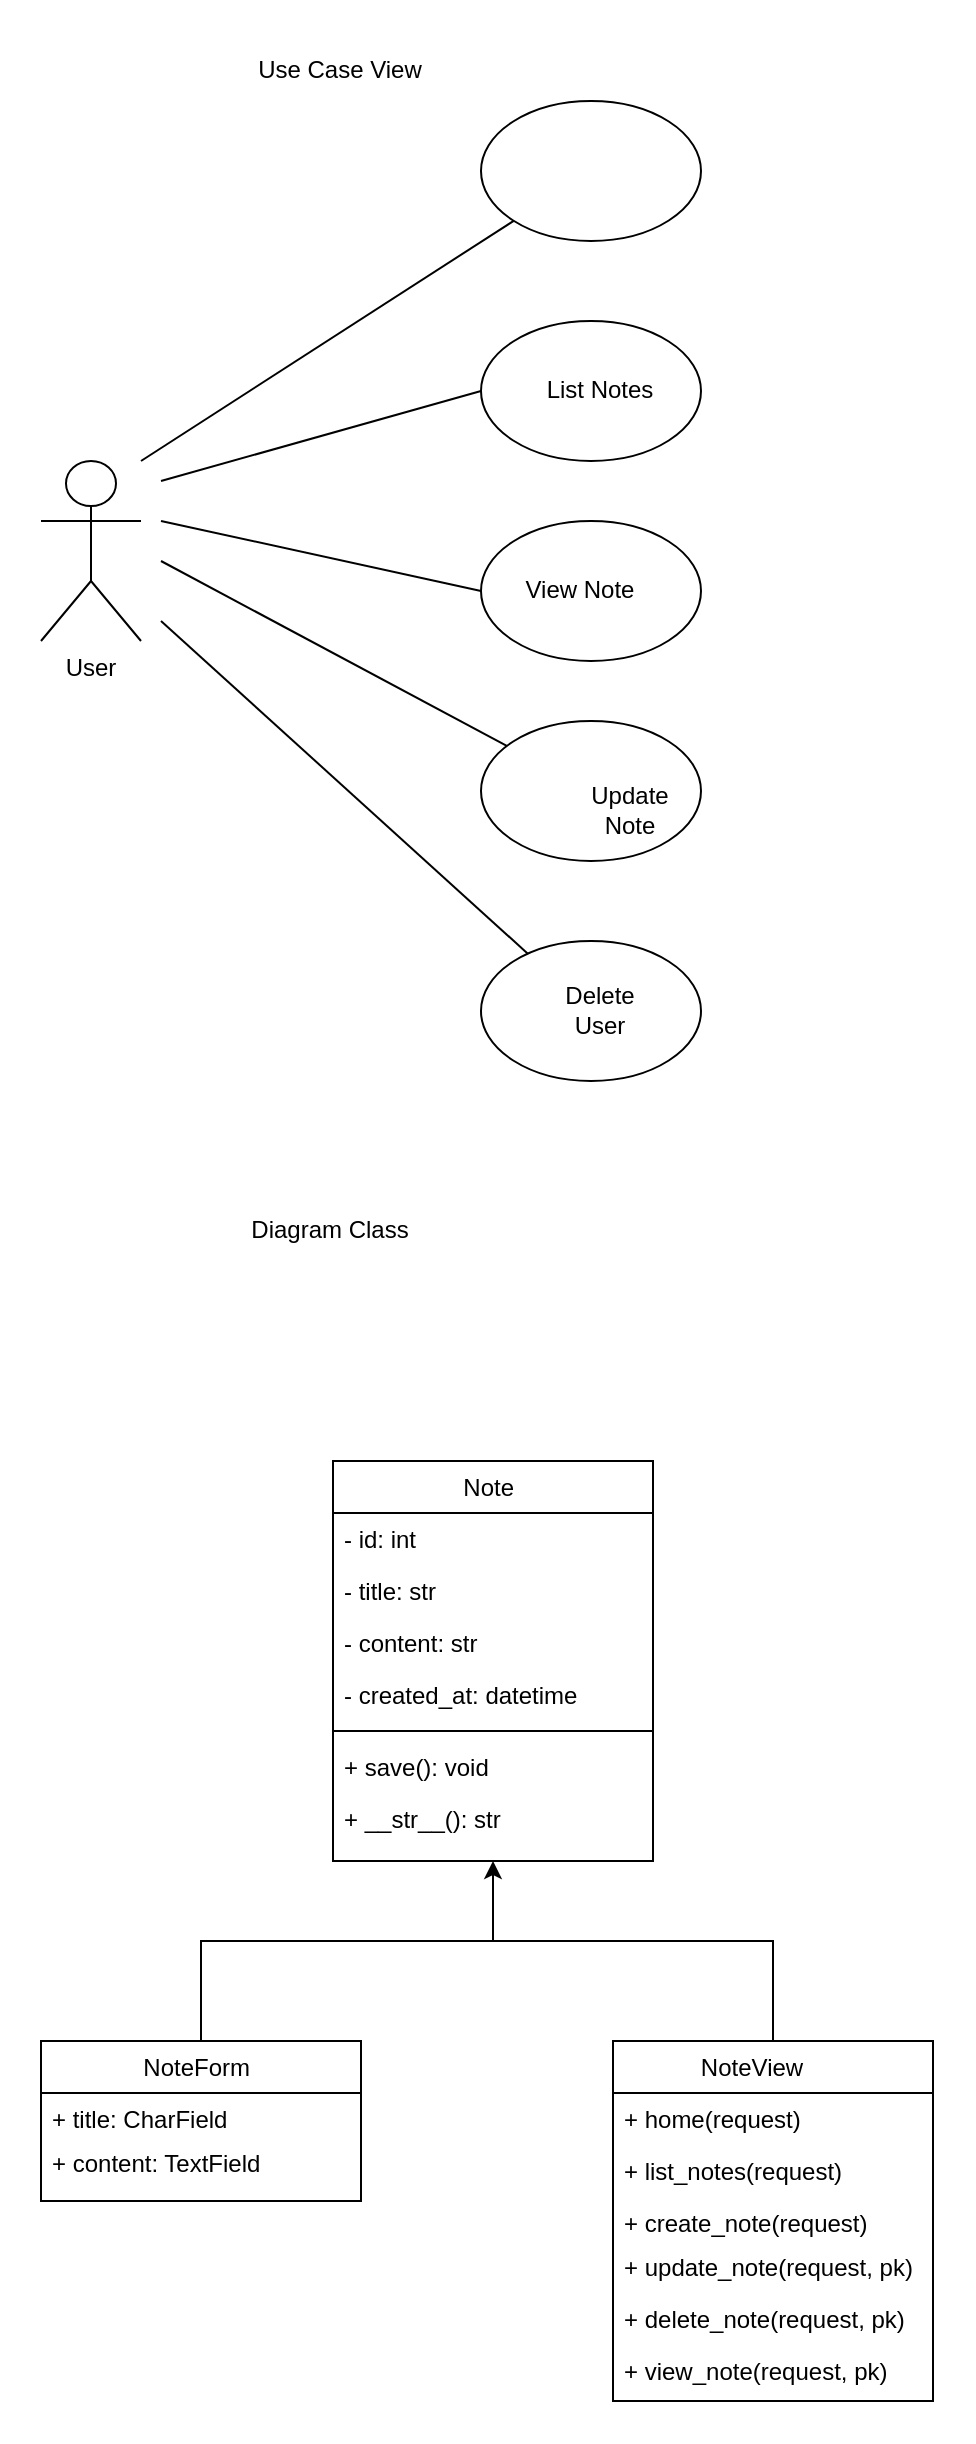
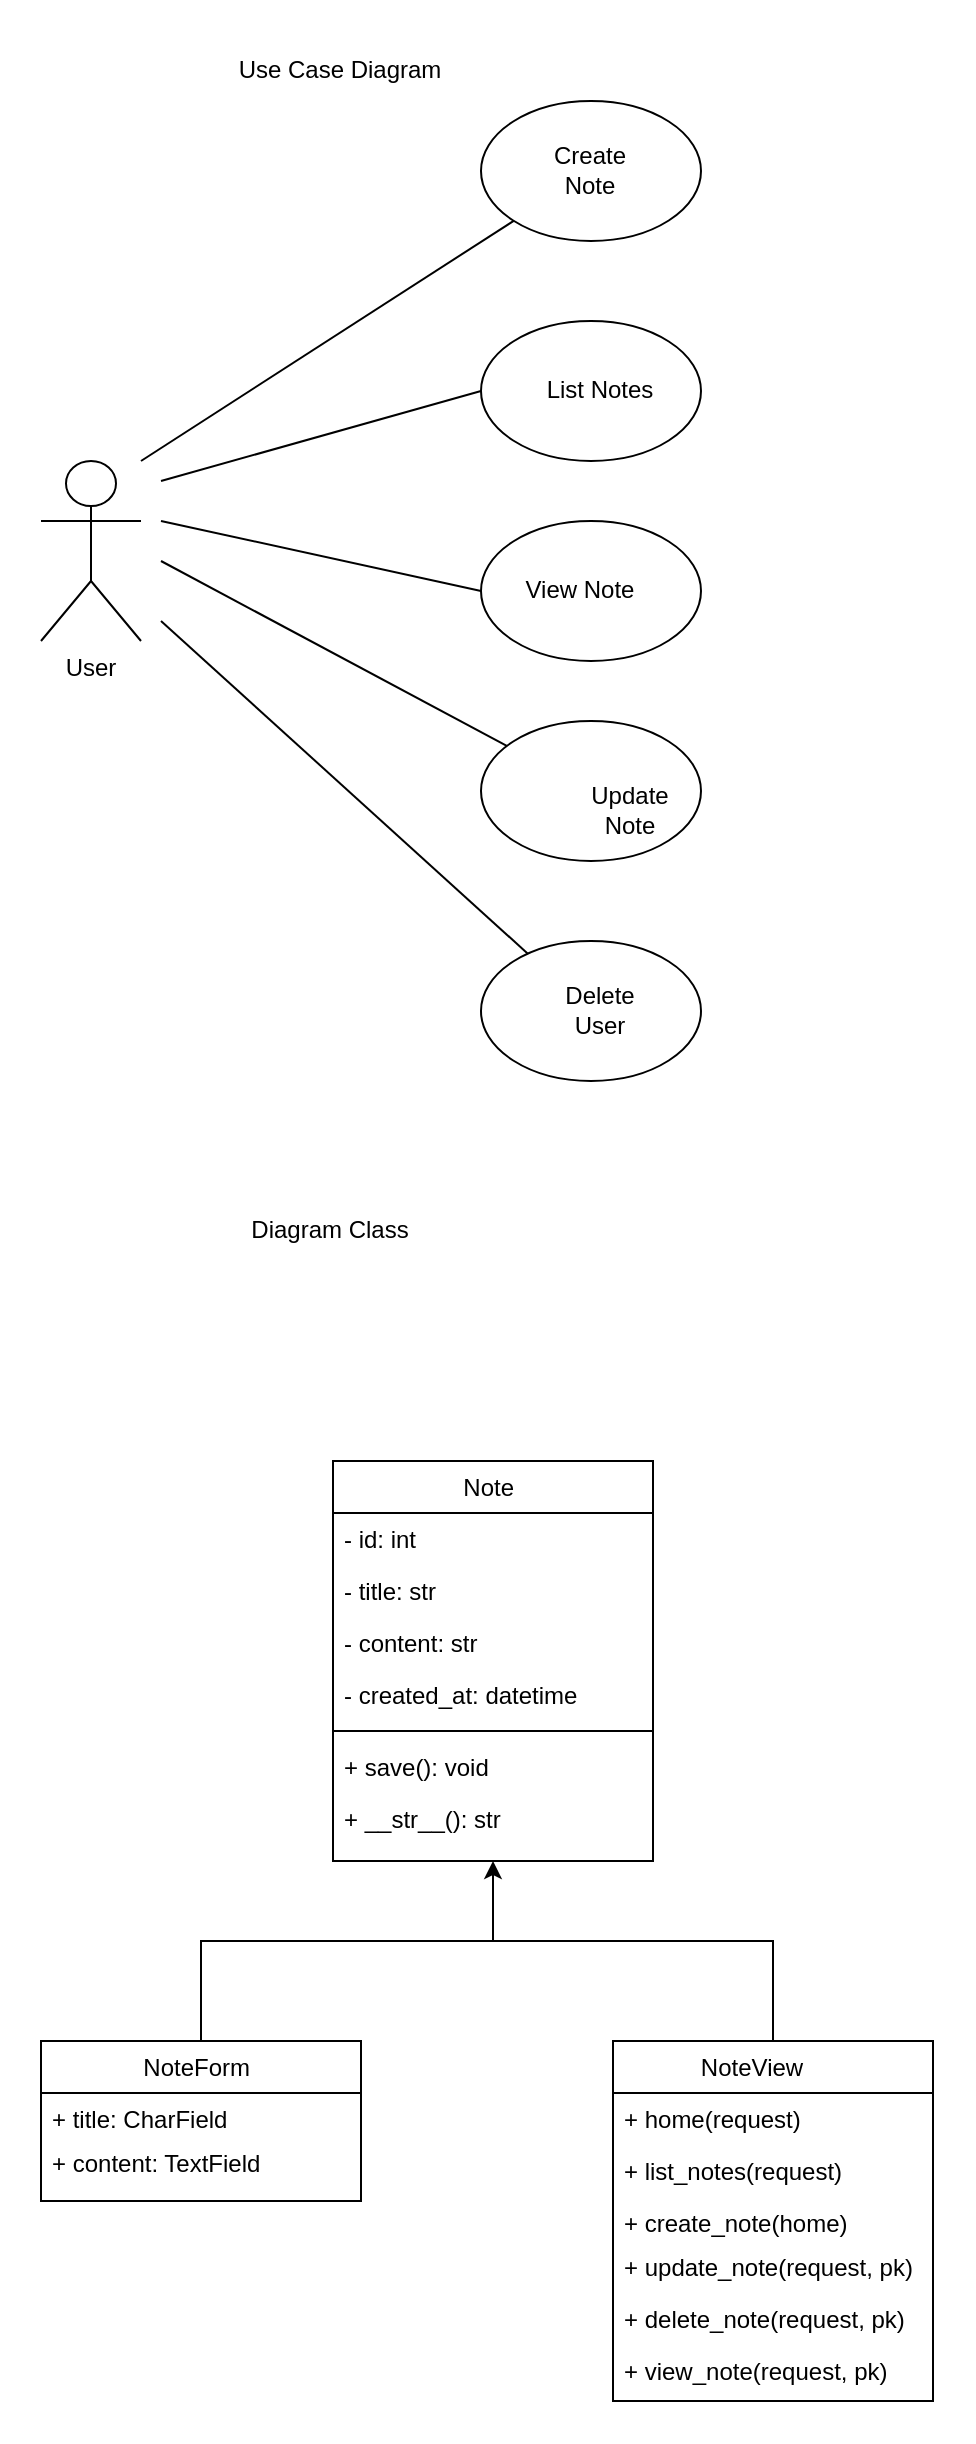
- <mxCell id="2" value="Use Case View" style="text;html=1;align=center;verticalAlign=middle;whiteSpace=wrap;rounded=0;" parent="1" vertex="1"><mxGeometry x="50" y="20" width="240" height="30" as="geometry" /></mxCell>
+ <mxCell id="2" value="Use Case Diagram" style="text;html=1;align=center;verticalAlign=middle;whiteSpace=wrap;rounded=0;" parent="1" vertex="1"><mxGeometry x="50" y="20" width="240" height="30" as="geometry" /></mxCell>
+ <mxCell id="14" value="Create Note" style="text;html=1;align=center;verticalAlign=middle;whiteSpace=wrap;rounded=0;" parent="1" vertex="1"><mxGeometry x="265" y="70" width="60" height="30" as="geometry" /></mxCell>
- <mxCell id="33" value="+ create_note(request)  " style="text;align=left;verticalAlign=top;spacingLeft=4;spacingRight=4;overflow=hidden;rotatable=0;points=[[0,0.5],[1,0.5]];portConstraint=eastwest;" vertex="1" parent="30"><mxGeometry y="78" width="160" height="22" as="geometry" /></mxCell>
+ <mxCell id="33" value="+ create_note(home)  " style="text;align=left;verticalAlign=top;spacingLeft=4;spacingRight=4;overflow=hidden;rotatable=0;points=[[0,0.5],[1,0.5]];portConstraint=eastwest;" vertex="1" parent="30"><mxGeometry y="78" width="160" height="22" as="geometry" /></mxCell>
